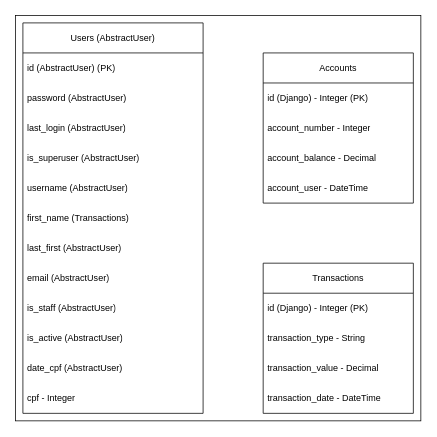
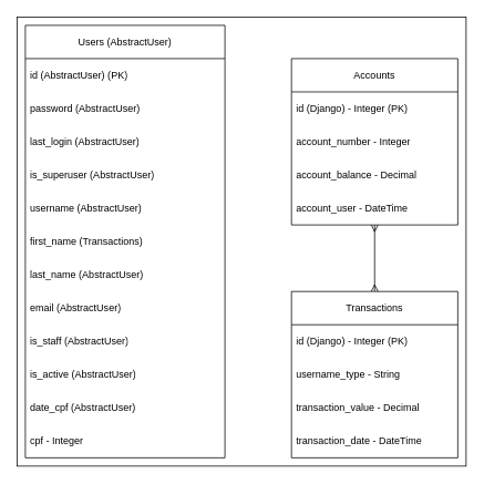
+ <mxCell id="16" style="edgeStyle=orthogonalEdgeStyle;rounded=0;orthogonalLoop=1;jettySize=auto;html=1;entryX=0.5;entryY=0;entryDx=0;entryDy=0;endArrow=ERmany;endFill=0;startArrow=ERmany;startFill=0;" parent="1" source="17" target="22" edge="1"><mxGeometry relative="1" as="geometry" /></mxCell>
- <mxCell id="10" value="last_first (AbstractUser)" style="text;strokeColor=none;fillColor=none;align=left;verticalAlign=middle;spacingLeft=4;spacingRight=4;overflow=hidden;points=[[0,0.5],[1,0.5]];portConstraint=eastwest;rotatable=0;whiteSpace=wrap;html=1;" vertex="1" parent="3"><mxGeometry y="280" width="240" height="40" as="geometry" /></mxCell>
+ <mxCell id="10" value="last_name (AbstractUser)" style="text;strokeColor=none;fillColor=none;align=left;verticalAlign=middle;spacingLeft=4;spacingRight=4;overflow=hidden;points=[[0,0.5],[1,0.5]];portConstraint=eastwest;rotatable=0;whiteSpace=wrap;html=1;" vertex="1" parent="3"><mxGeometry y="280" width="240" height="40" as="geometry" /></mxCell>
- <mxCell id="24" value="transaction_type - String" style="text;strokeColor=none;fillColor=none;align=left;verticalAlign=middle;spacingLeft=4;spacingRight=4;overflow=hidden;points=[[0,0.5],[1,0.5]];portConstraint=eastwest;rotatable=0;whiteSpace=wrap;html=1;" parent="22" vertex="1"><mxGeometry y="80" width="200" height="40" as="geometry" /></mxCell>
+ <mxCell id="24" value="username_type - String" style="text;strokeColor=none;fillColor=none;align=left;verticalAlign=middle;spacingLeft=4;spacingRight=4;overflow=hidden;points=[[0,0.5],[1,0.5]];portConstraint=eastwest;rotatable=0;whiteSpace=wrap;html=1;" parent="22" vertex="1"><mxGeometry y="80" width="200" height="40" as="geometry" /></mxCell>
